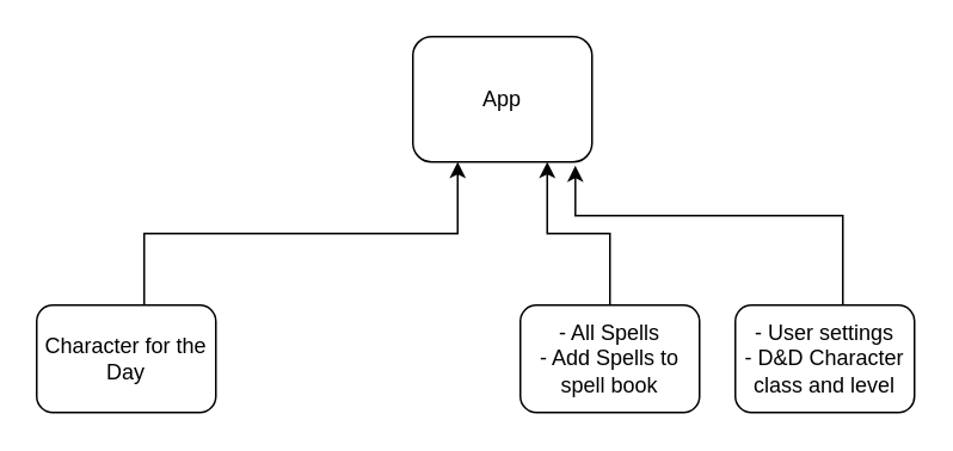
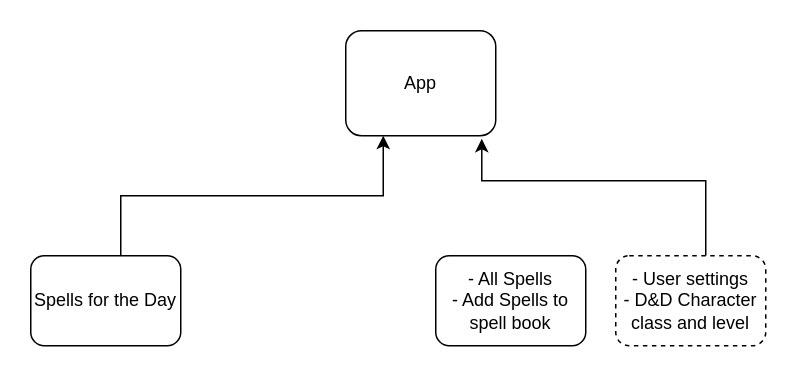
- <mxCell id="5" style="edgeStyle=orthogonalEdgeStyle;rounded=0;orthogonalLoop=1;jettySize=auto;html=1;entryX=0.75;entryY=1;entryDx=0;entryDy=0;" edge="1" parent="1" source="6" target="2"><mxGeometry relative="1" as="geometry" /></mxCell>
- <mxCell id="4" value="Character for the Day" style="rounded=1;whiteSpace=wrap;html=1;" parent="1" vertex="1"><mxGeometry x="20" y="170" width="100" height="60" as="geometry" /></mxCell>
+ <mxCell id="4" value="Spells for the Day" style="rounded=1;whiteSpace=wrap;html=1;" parent="1" vertex="1"><mxGeometry x="20" y="170" width="100" height="60" as="geometry" /></mxCell>
- <mxCell id="8" value="- User settings&lt;br&gt;- D&amp;amp;D Character class and level" style="rounded=1;whiteSpace=wrap;html=1;" vertex="1" parent="1"><mxGeometry x="410" y="170" width="100" height="60" as="geometry" /></mxCell>
+ <mxCell id="8" value="- User settings&lt;br&gt;- D&amp;amp;D Character class and level" style="rounded=1;whiteSpace=wrap;html=1;dashed=1;" vertex="1" parent="1"><mxGeometry x="410" y="170" width="100" height="60" as="geometry" /></mxCell>
